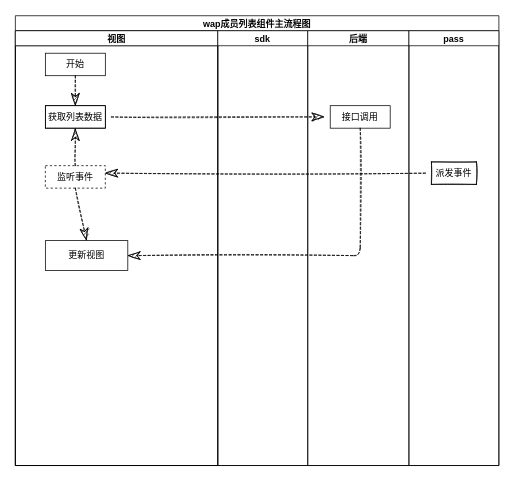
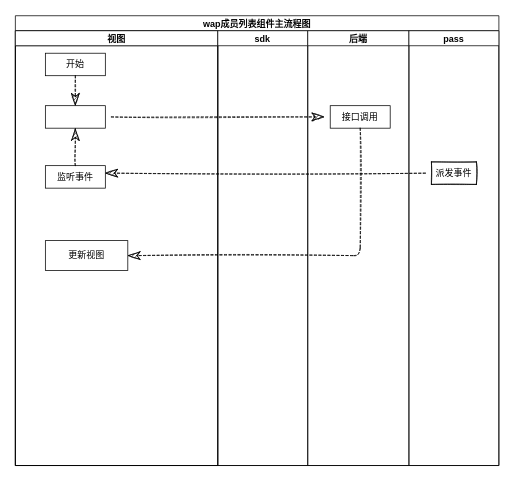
- <mxCell id="4" value="获取列表数据" style="rounded=0;whiteSpace=wrap;html=1;shadow=0;sketch=0;hachureGap=4;fontFamily=Architects Daughter;fontSource=https%3A%2F%2Ffonts.googleapis.com%2Fcss%3Ffamily%3DArchitects%2BDaughter;fontSize=12;strokeColor=default;fillColor=none;" vertex="1" parent="3"><mxGeometry x="40" y="100" width="80" height="30" as="geometry" /></mxCell>
- <mxCell id="9" value="监听事件" style="rounded=0;whiteSpace=wrap;html=1;shadow=0;sketch=0;hachureGap=4;fontFamily=Architects Daughter;fontSource=https%3A%2F%2Ffonts.googleapis.com%2Fcss%3Ffamily%3DArchitects%2BDaughter;fontSize=12;strokeColor=default;fillColor=none;dashed=1;" vertex="1" parent="5"><mxGeometry x="40" y="180" width="80" height="30" as="geometry" /></mxCell>
+ <mxCell id="9" value="监听事件" style="rounded=0;whiteSpace=wrap;html=1;shadow=0;sketch=0;hachureGap=4;fontFamily=Architects Daughter;fontSource=https%3A%2F%2Ffonts.googleapis.com%2Fcss%3Ffamily%3DArchitects%2BDaughter;fontSize=12;strokeColor=default;fillColor=none;" vertex="1" parent="5"><mxGeometry x="40" y="180" width="80" height="30" as="geometry" /></mxCell>
- <mxCell id="7" style="edgeStyle=none;sketch=1;hachureGap=4;orthogonalLoop=1;jettySize=auto;html=1;exitX=0.5;exitY=1;exitDx=0;exitDy=0;entryX=0.5;entryY=0;entryDx=0;entryDy=0;dashed=1;fontFamily=Architects Daughter;fontSource=https%3A%2F%2Ffonts.googleapis.com%2Fcss%3Ffamily%3DArchitects%2BDaughter;fontSize=12;endArrow=classicThin;endFill=1;startSize=14;endSize=14;sourcePerimeterSpacing=8;targetPerimeterSpacing=8;" edge="1" parent="5" source="9" target="10"><mxGeometry relative="1" as="geometry" /></mxCell>
